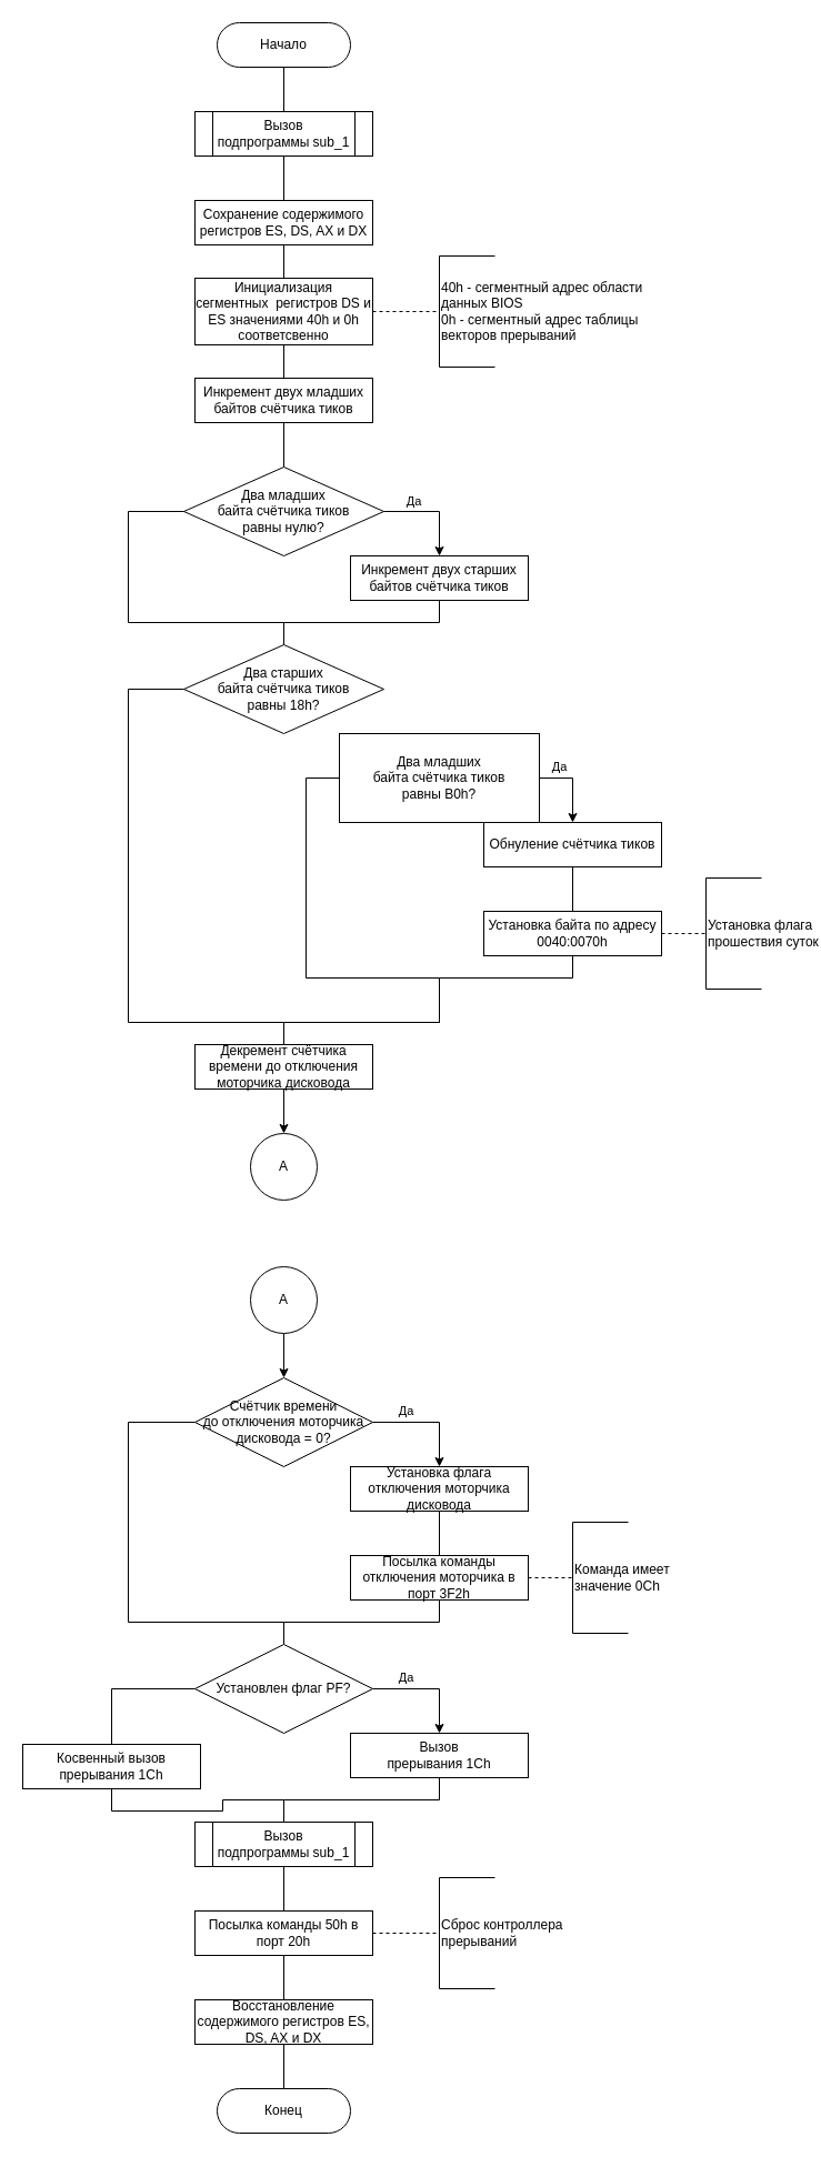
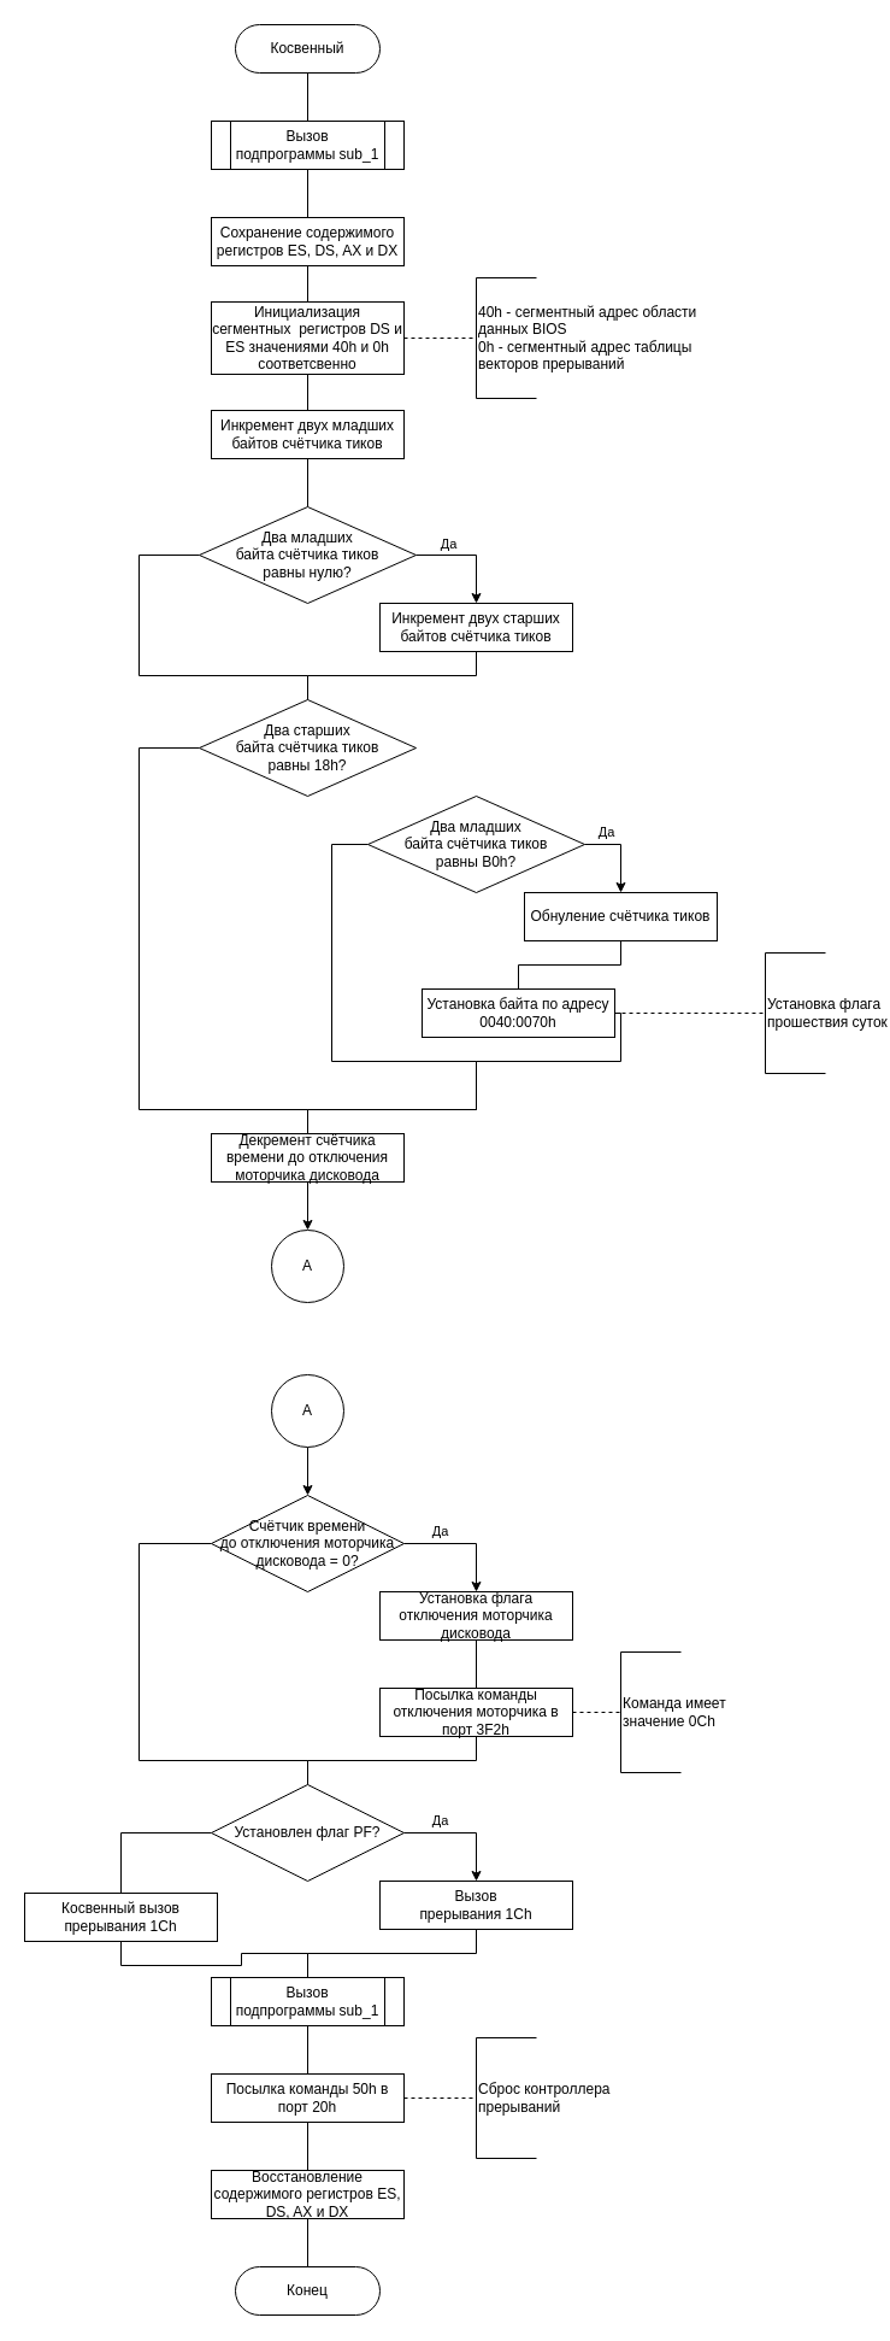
- <mxCell id="3" value="&lt;div&gt;Начало&lt;/div&gt;" style="rounded=1;whiteSpace=wrap;html=1;arcSize=50;" parent="1" vertex="1"><mxGeometry x="195" y="20" width="120" height="40" as="geometry" /></mxCell>
+ <mxCell id="3" value="&lt;div&gt;Косвенный&lt;/div&gt;" style="rounded=1;whiteSpace=wrap;html=1;arcSize=50;" parent="1" vertex="1"><mxGeometry x="195" y="20" width="120" height="40" as="geometry" /></mxCell>
- <mxCell id="20" value="Два младших &lt;br&gt;байта счётчика тиков &lt;br&gt;равны B0h?" style="whiteSpace=wrap;html=1;rounded=0;" parent="1" vertex="1"><mxGeometry x="305" y="660" width="180" height="80" as="geometry" /></mxCell>
+ <mxCell id="20" value="Два младших &lt;br&gt;байта счётчика тиков &lt;br&gt;равны B0h?" style="rhombus;whiteSpace=wrap;html=1;" parent="1" vertex="1"><mxGeometry x="305" y="660" width="180" height="80" as="geometry" /></mxCell>
- <mxCell id="24" value="Установка байта по адресу 0040:0070h" style="rounded=0;whiteSpace=wrap;html=1;" parent="1" vertex="1"><mxGeometry x="435" y="820" width="160" height="40" as="geometry" /></mxCell>
+ <mxCell id="24" value="Установка байта по адресу 0040:0070h" style="rounded=0;whiteSpace=wrap;html=1;" parent="1" vertex="1"><mxGeometry x="350" y="820" width="160" height="40" as="geometry" /></mxCell>
